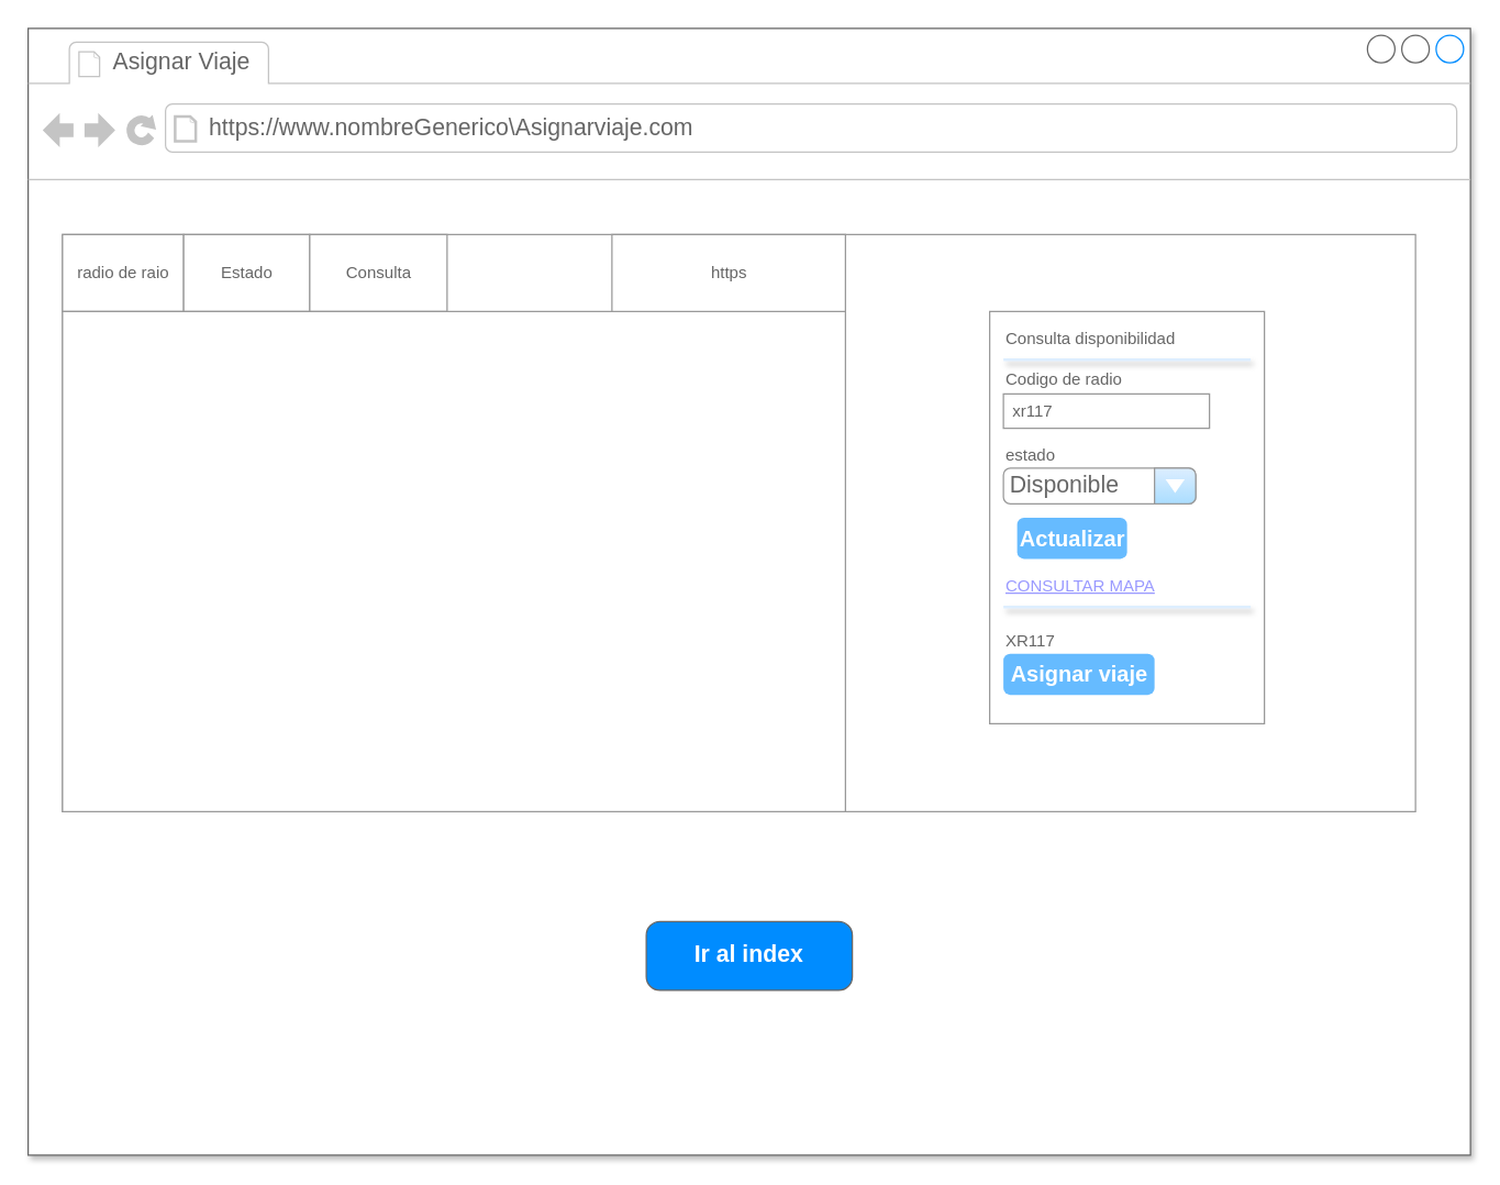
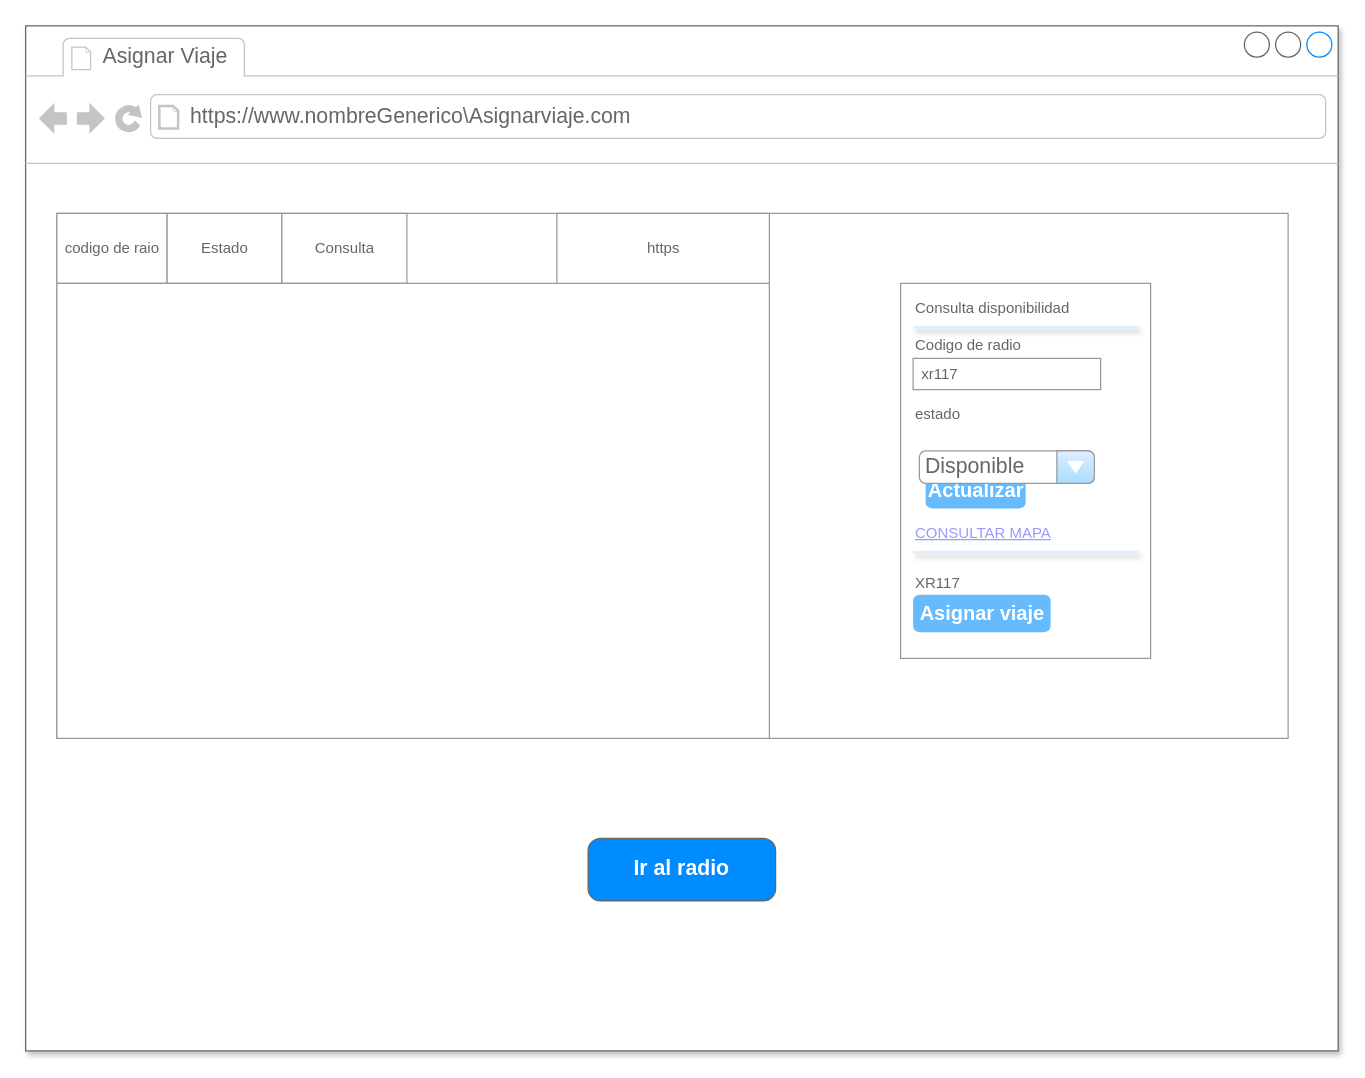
- <mxCell id="6" value="radio de raio&lt;br&gt;" style="strokeColor=inherit;fillColor=inherit;gradientColor=inherit;strokeWidth=1;shadow=0;dashed=0;align=center;html=1;shape=mxgraph.mockup.graphics.rrect;rSize=0;fontColor=#666666;" vertex="1" parent="5"><mxGeometry width="88.209" height="56" as="geometry" /></mxCell>
+ <mxCell id="6" value="codigo de raio&lt;br&gt;" style="strokeColor=inherit;fillColor=inherit;gradientColor=inherit;strokeWidth=1;shadow=0;dashed=0;align=center;html=1;shape=mxgraph.mockup.graphics.rrect;rSize=0;fontColor=#666666;" vertex="1" parent="5"><mxGeometry width="88.209" height="56" as="geometry" /></mxCell>
- <mxCell id="26" value="Disponible" style="strokeWidth=1;shadow=0;dashed=0;align=center;html=1;shape=mxgraph.mockup.forms.comboBox;strokeColor=#999999;fillColor=#ddeeff;align=left;fillColor2=#aaddff;mainText=;fontColor=#666666;fontSize=17;spacingLeft=3;" vertex="1" parent="15"><mxGeometry x="10" y="114" width="140" height="26" as="geometry" /></mxCell>
+ <mxCell id="26" value="Disponible" style="strokeWidth=1;shadow=0;dashed=0;align=center;html=1;shape=mxgraph.mockup.forms.comboBox;strokeColor=#999999;fillColor=#ddeeff;align=left;fillColor2=#aaddff;mainText=;fontColor=#666666;fontSize=17;spacingLeft=3;" vertex="1" parent="15"><mxGeometry x="15" y="134" width="140" height="26" as="geometry" /></mxCell>
- <mxCell id="27" value="Ir al index" style="strokeWidth=1;shadow=0;dashed=0;align=center;html=1;shape=mxgraph.mockup.buttons.button;strokeColor=#666666;fontColor=#ffffff;mainText=;buttonStyle=round;fontSize=17;fontStyle=1;fillColor=#008cff;whiteSpace=wrap;" vertex="1" parent="2"><mxGeometry x="450" y="650" width="150" height="50" as="geometry" /></mxCell>
+ <mxCell id="27" value="Ir al radio" style="strokeWidth=1;shadow=0;dashed=0;align=center;html=1;shape=mxgraph.mockup.buttons.button;strokeColor=#666666;fontColor=#ffffff;mainText=;buttonStyle=round;fontSize=17;fontStyle=1;fillColor=#008cff;whiteSpace=wrap;" vertex="1" parent="2"><mxGeometry x="450" y="650" width="150" height="50" as="geometry" /></mxCell>
